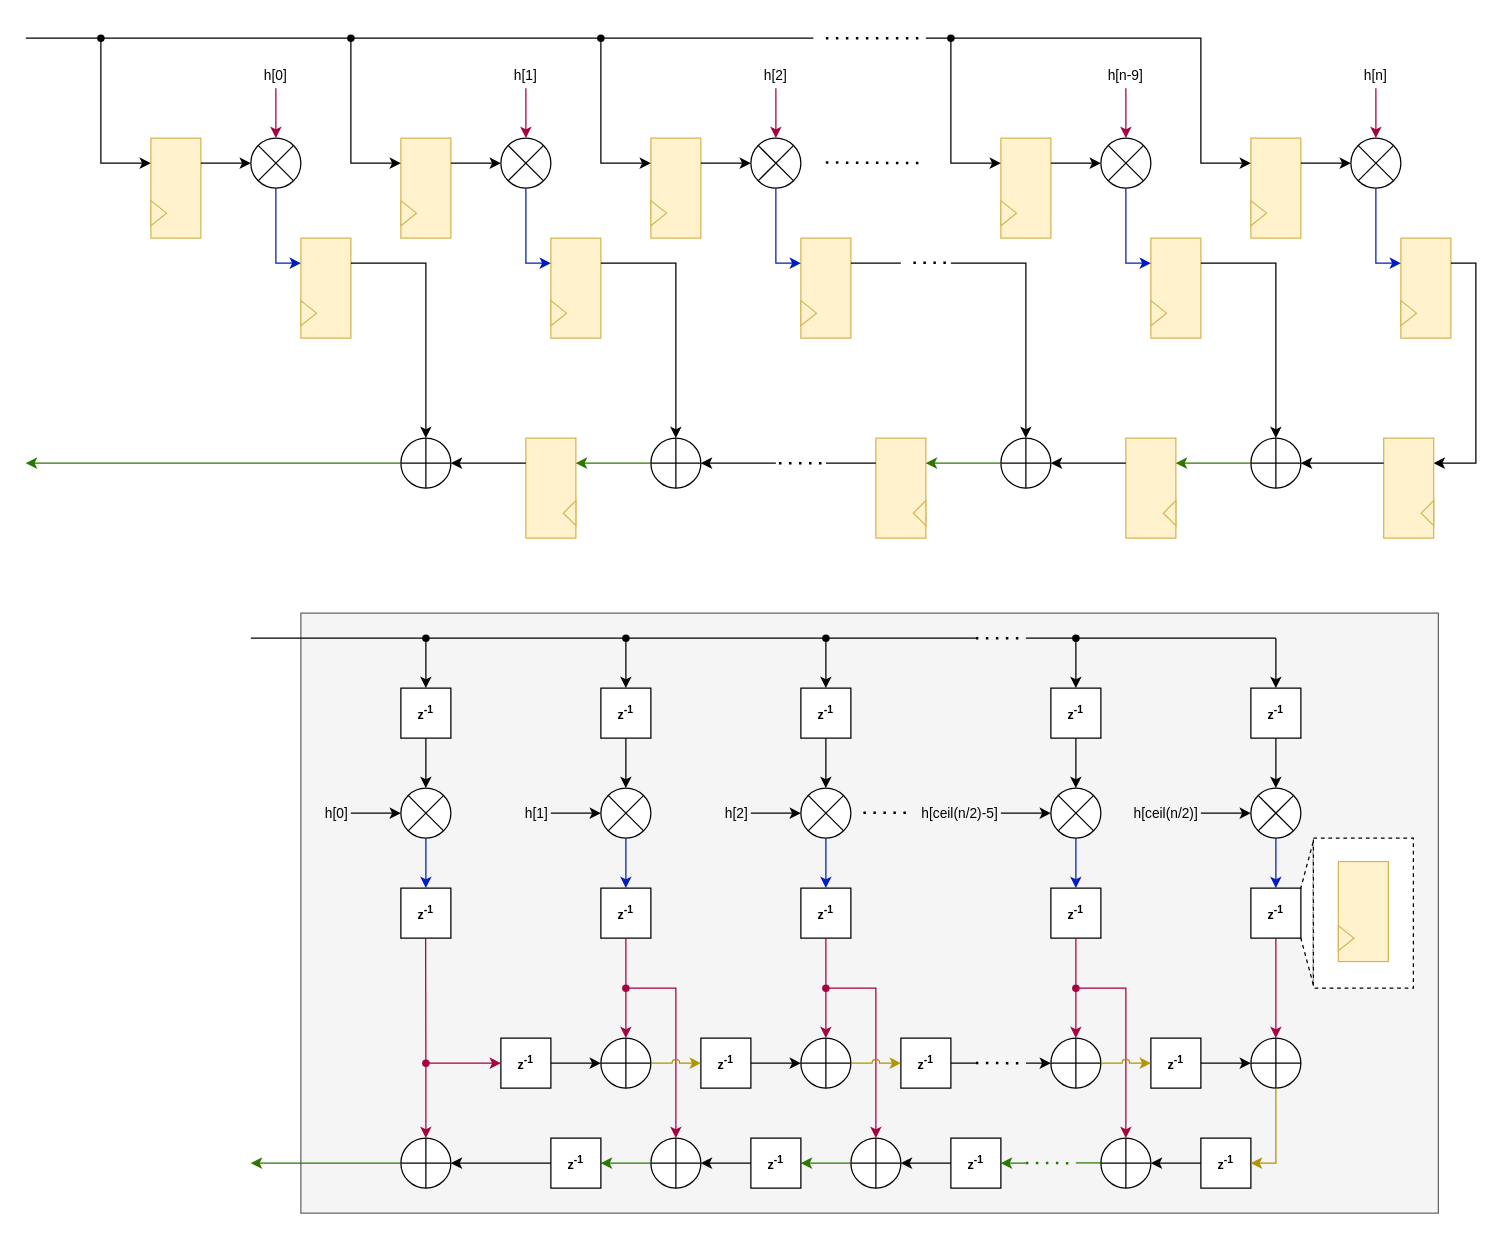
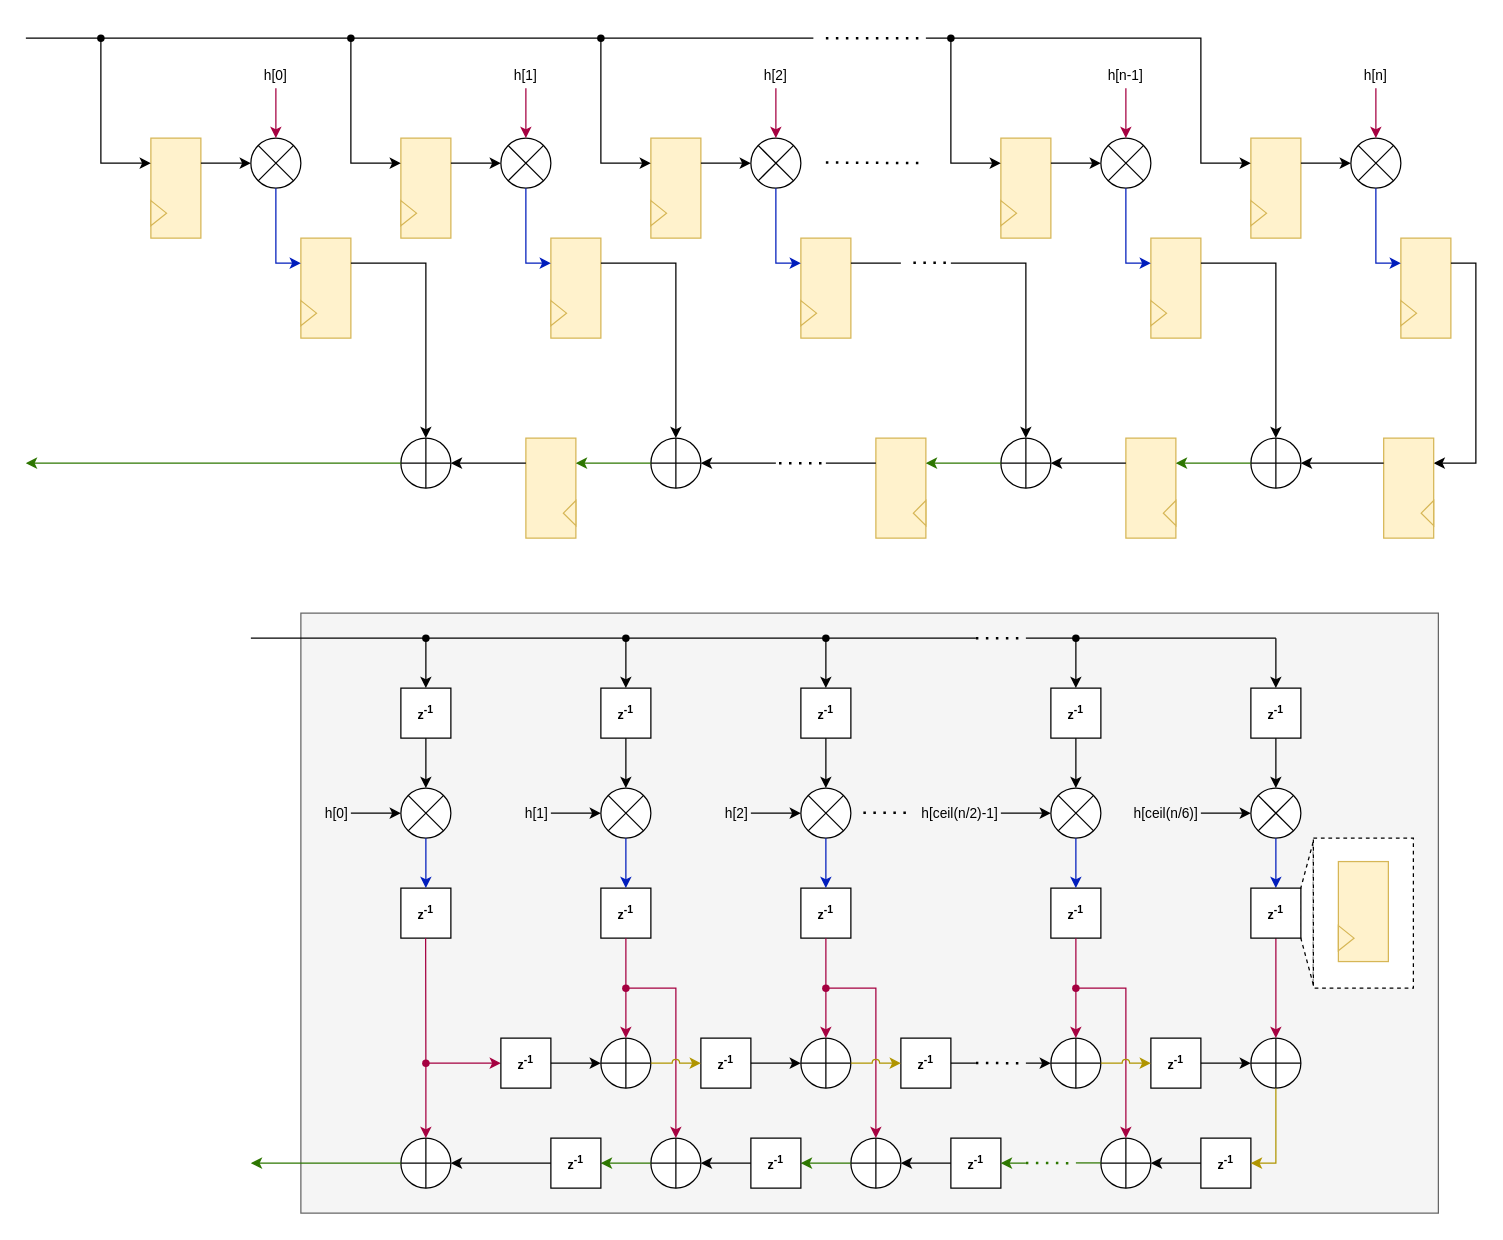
- <mxCell id="92" value="h[n-9]" style="text;html=1;align=center;verticalAlign=middle;whiteSpace=wrap;rounded=0;fontFamily=Helvetica;fontSize=11;fontColor=default;labelBackgroundColor=none;" parent="1" vertex="1"><mxGeometry x="870" y="50" width="60" height="20" as="geometry" /></mxCell>
+ <mxCell id="92" value="h[n-1]" style="text;html=1;align=center;verticalAlign=middle;whiteSpace=wrap;rounded=0;fontFamily=Helvetica;fontSize=11;fontColor=default;labelBackgroundColor=none;" parent="1" vertex="1"><mxGeometry x="870" y="50" width="60" height="20" as="geometry" /></mxCell>
- <mxCell id="188" value="h[ceil(n/2)-5]" style="text;html=1;align=right;verticalAlign=middle;whiteSpace=wrap;rounded=0;fontFamily=Helvetica;fontSize=11;fontColor=default;labelBackgroundColor=none;" parent="1" vertex="1"><mxGeometry x="720" y="640" width="80" height="20" as="geometry" /></mxCell>
+ <mxCell id="188" value="h[ceil(n/2)-1]" style="text;html=1;align=right;verticalAlign=middle;whiteSpace=wrap;rounded=0;fontFamily=Helvetica;fontSize=11;fontColor=default;labelBackgroundColor=none;" parent="1" vertex="1"><mxGeometry x="720" y="640" width="80" height="20" as="geometry" /></mxCell>
- <mxCell id="189" value="h[ceil(n/2)]" style="text;html=1;align=right;verticalAlign=middle;whiteSpace=wrap;rounded=0;fontFamily=Helvetica;fontSize=11;fontColor=default;labelBackgroundColor=none;" parent="1" vertex="1"><mxGeometry x="880" y="640" width="80" height="20" as="geometry" /></mxCell>
+ <mxCell id="189" value="h[ceil(n/6)]" style="text;html=1;align=right;verticalAlign=middle;whiteSpace=wrap;rounded=0;fontFamily=Helvetica;fontSize=11;fontColor=default;labelBackgroundColor=none;" parent="1" vertex="1"><mxGeometry x="880" y="640" width="80" height="20" as="geometry" /></mxCell>
